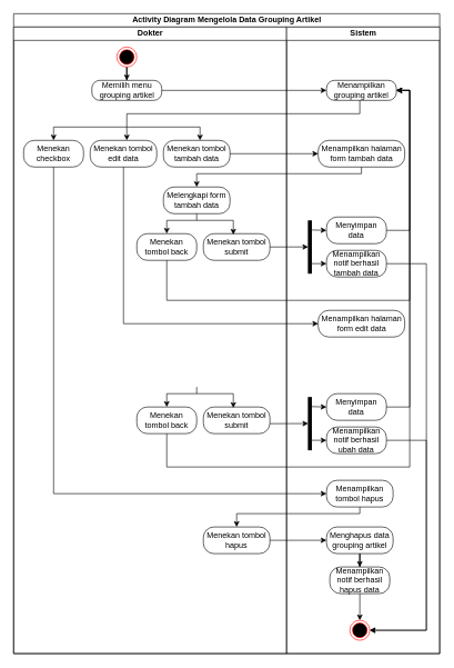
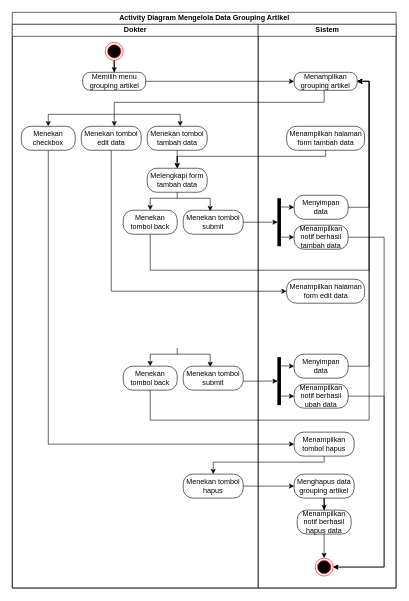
- <mxCell id="46" value="" style="edgeStyle=orthogonalEdgeStyle;rounded=0;orthogonalLoop=1;jettySize=auto;html=1;" edge="1" parent="2" source="9" target="22"><mxGeometry relative="1" as="geometry" /></mxCell>
+ <mxCell id="46" value="" style="edgeStyle=orthogonalEdgeStyle;rounded=0;orthogonalLoop=1;jettySize=auto;html=1;" edge="1" parent="2" source="9" target="10"><mxGeometry relative="1" as="geometry" /></mxCell>
